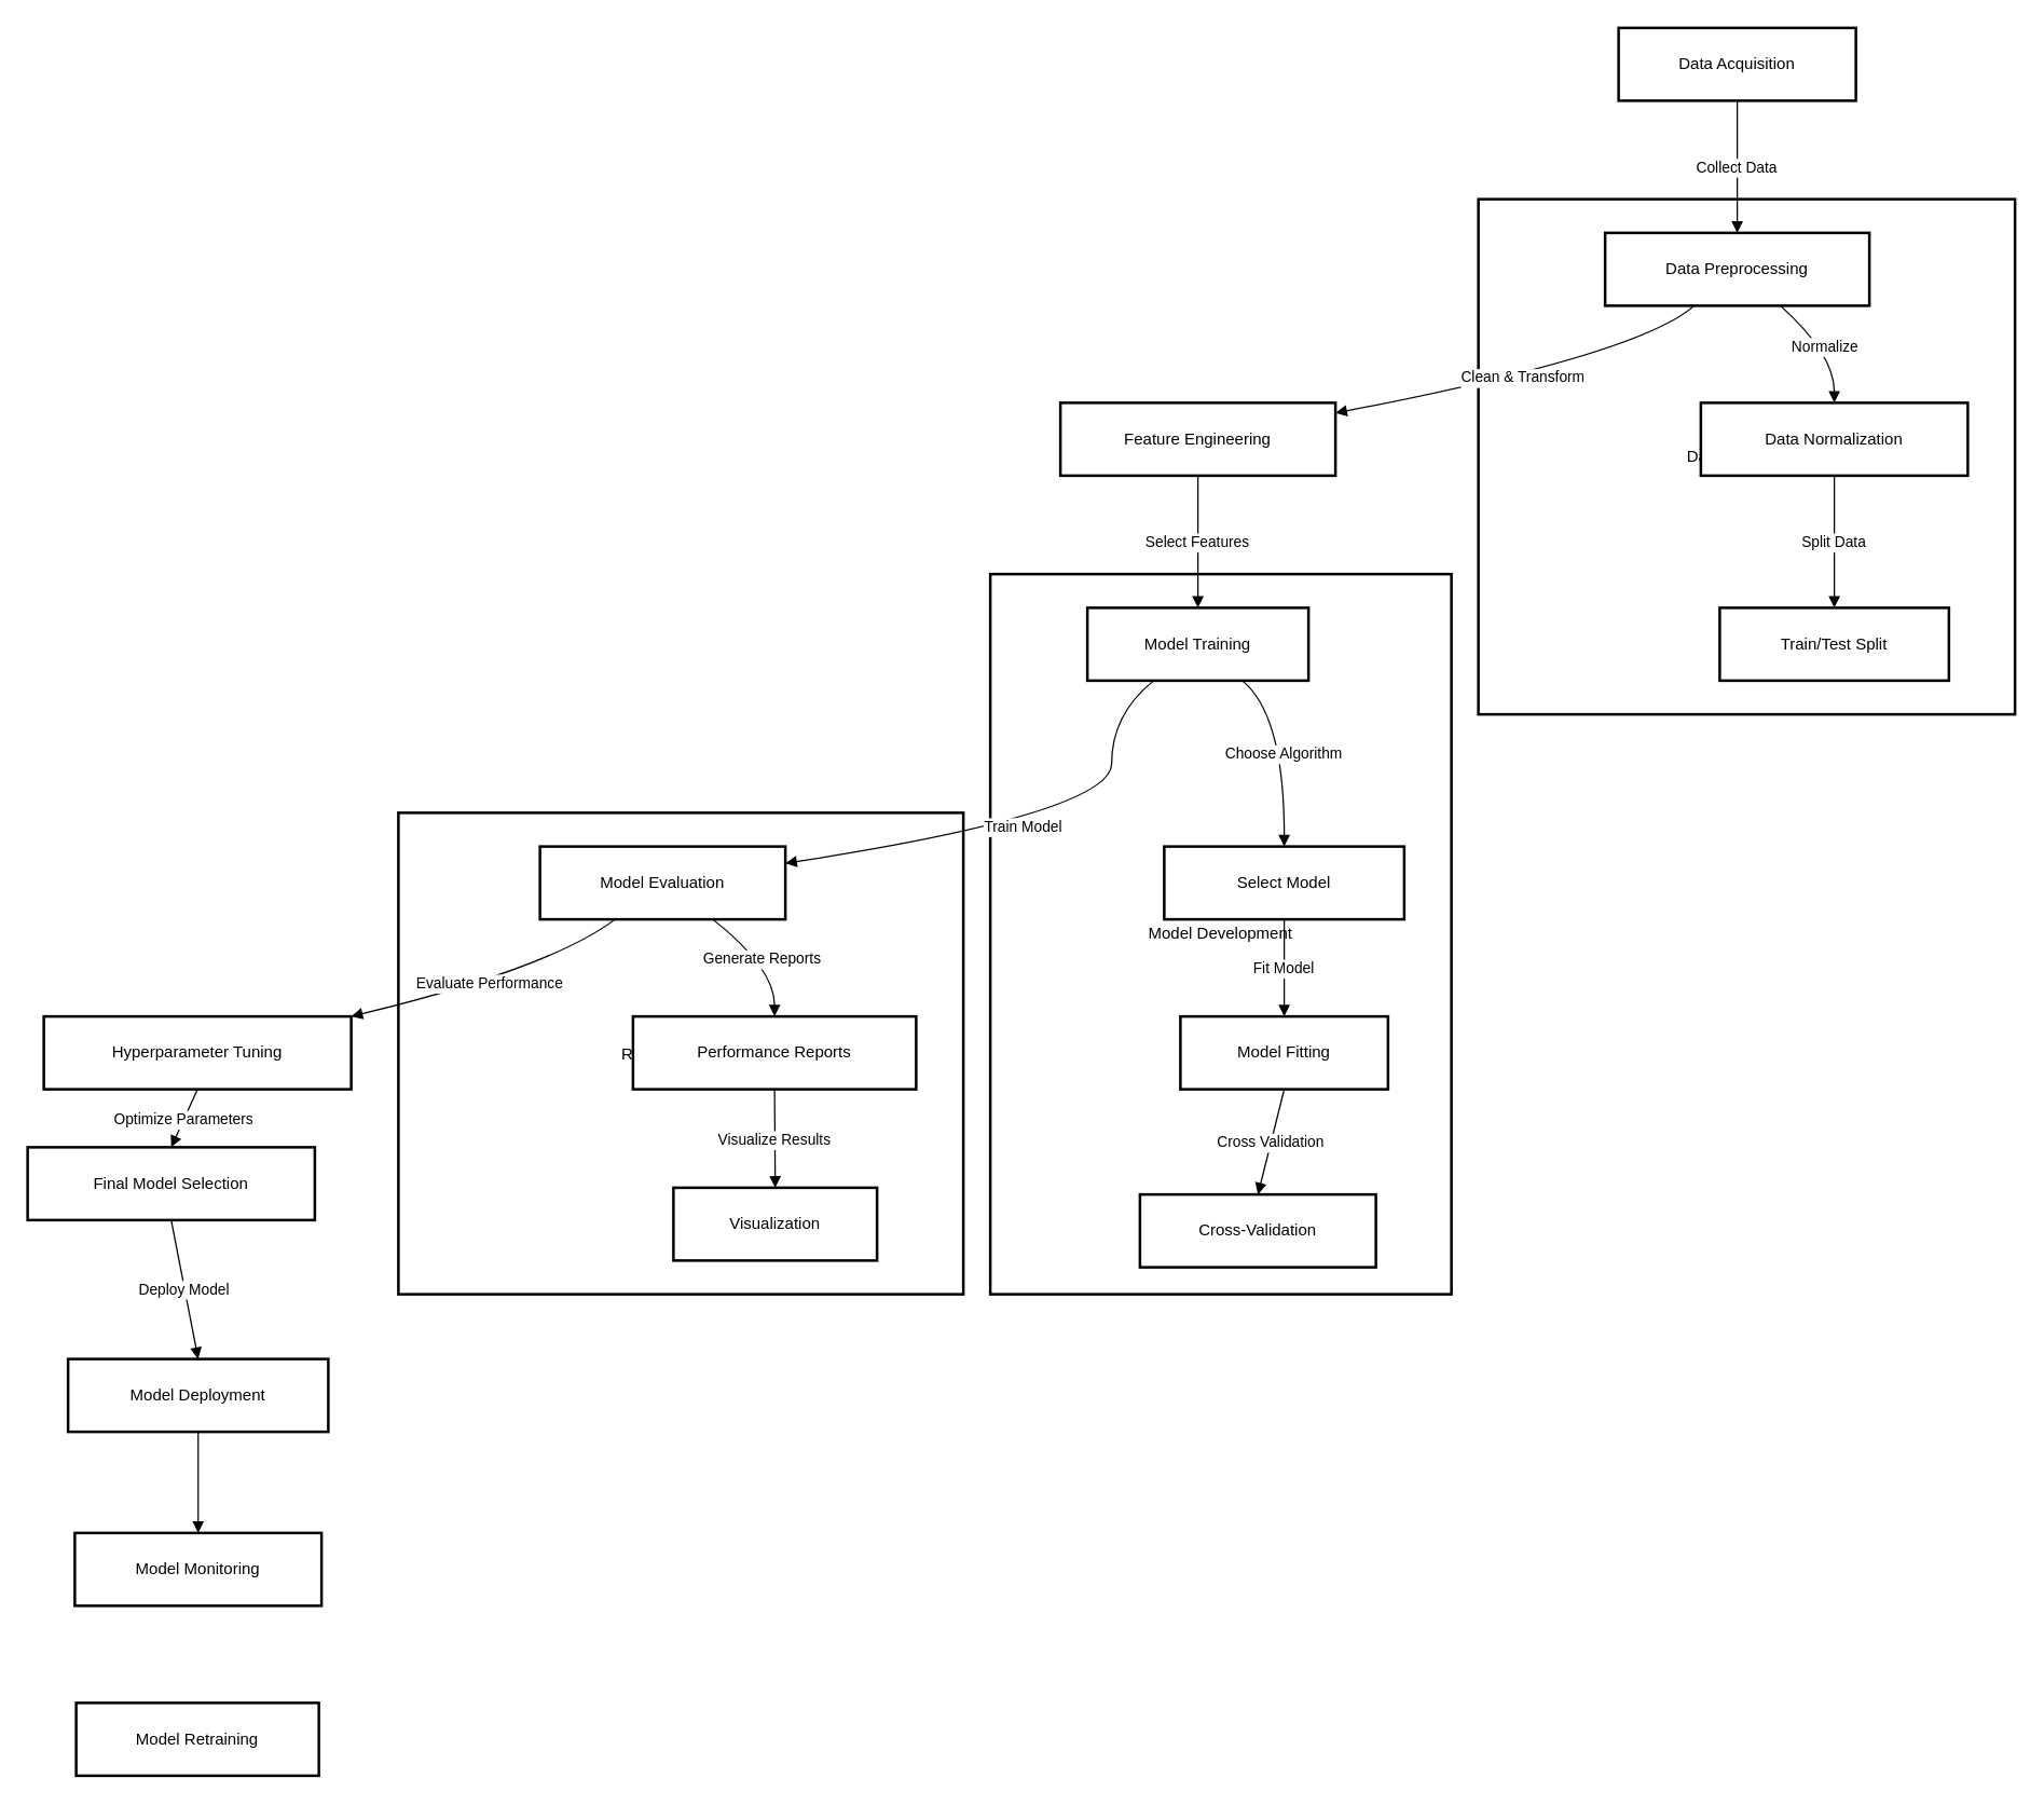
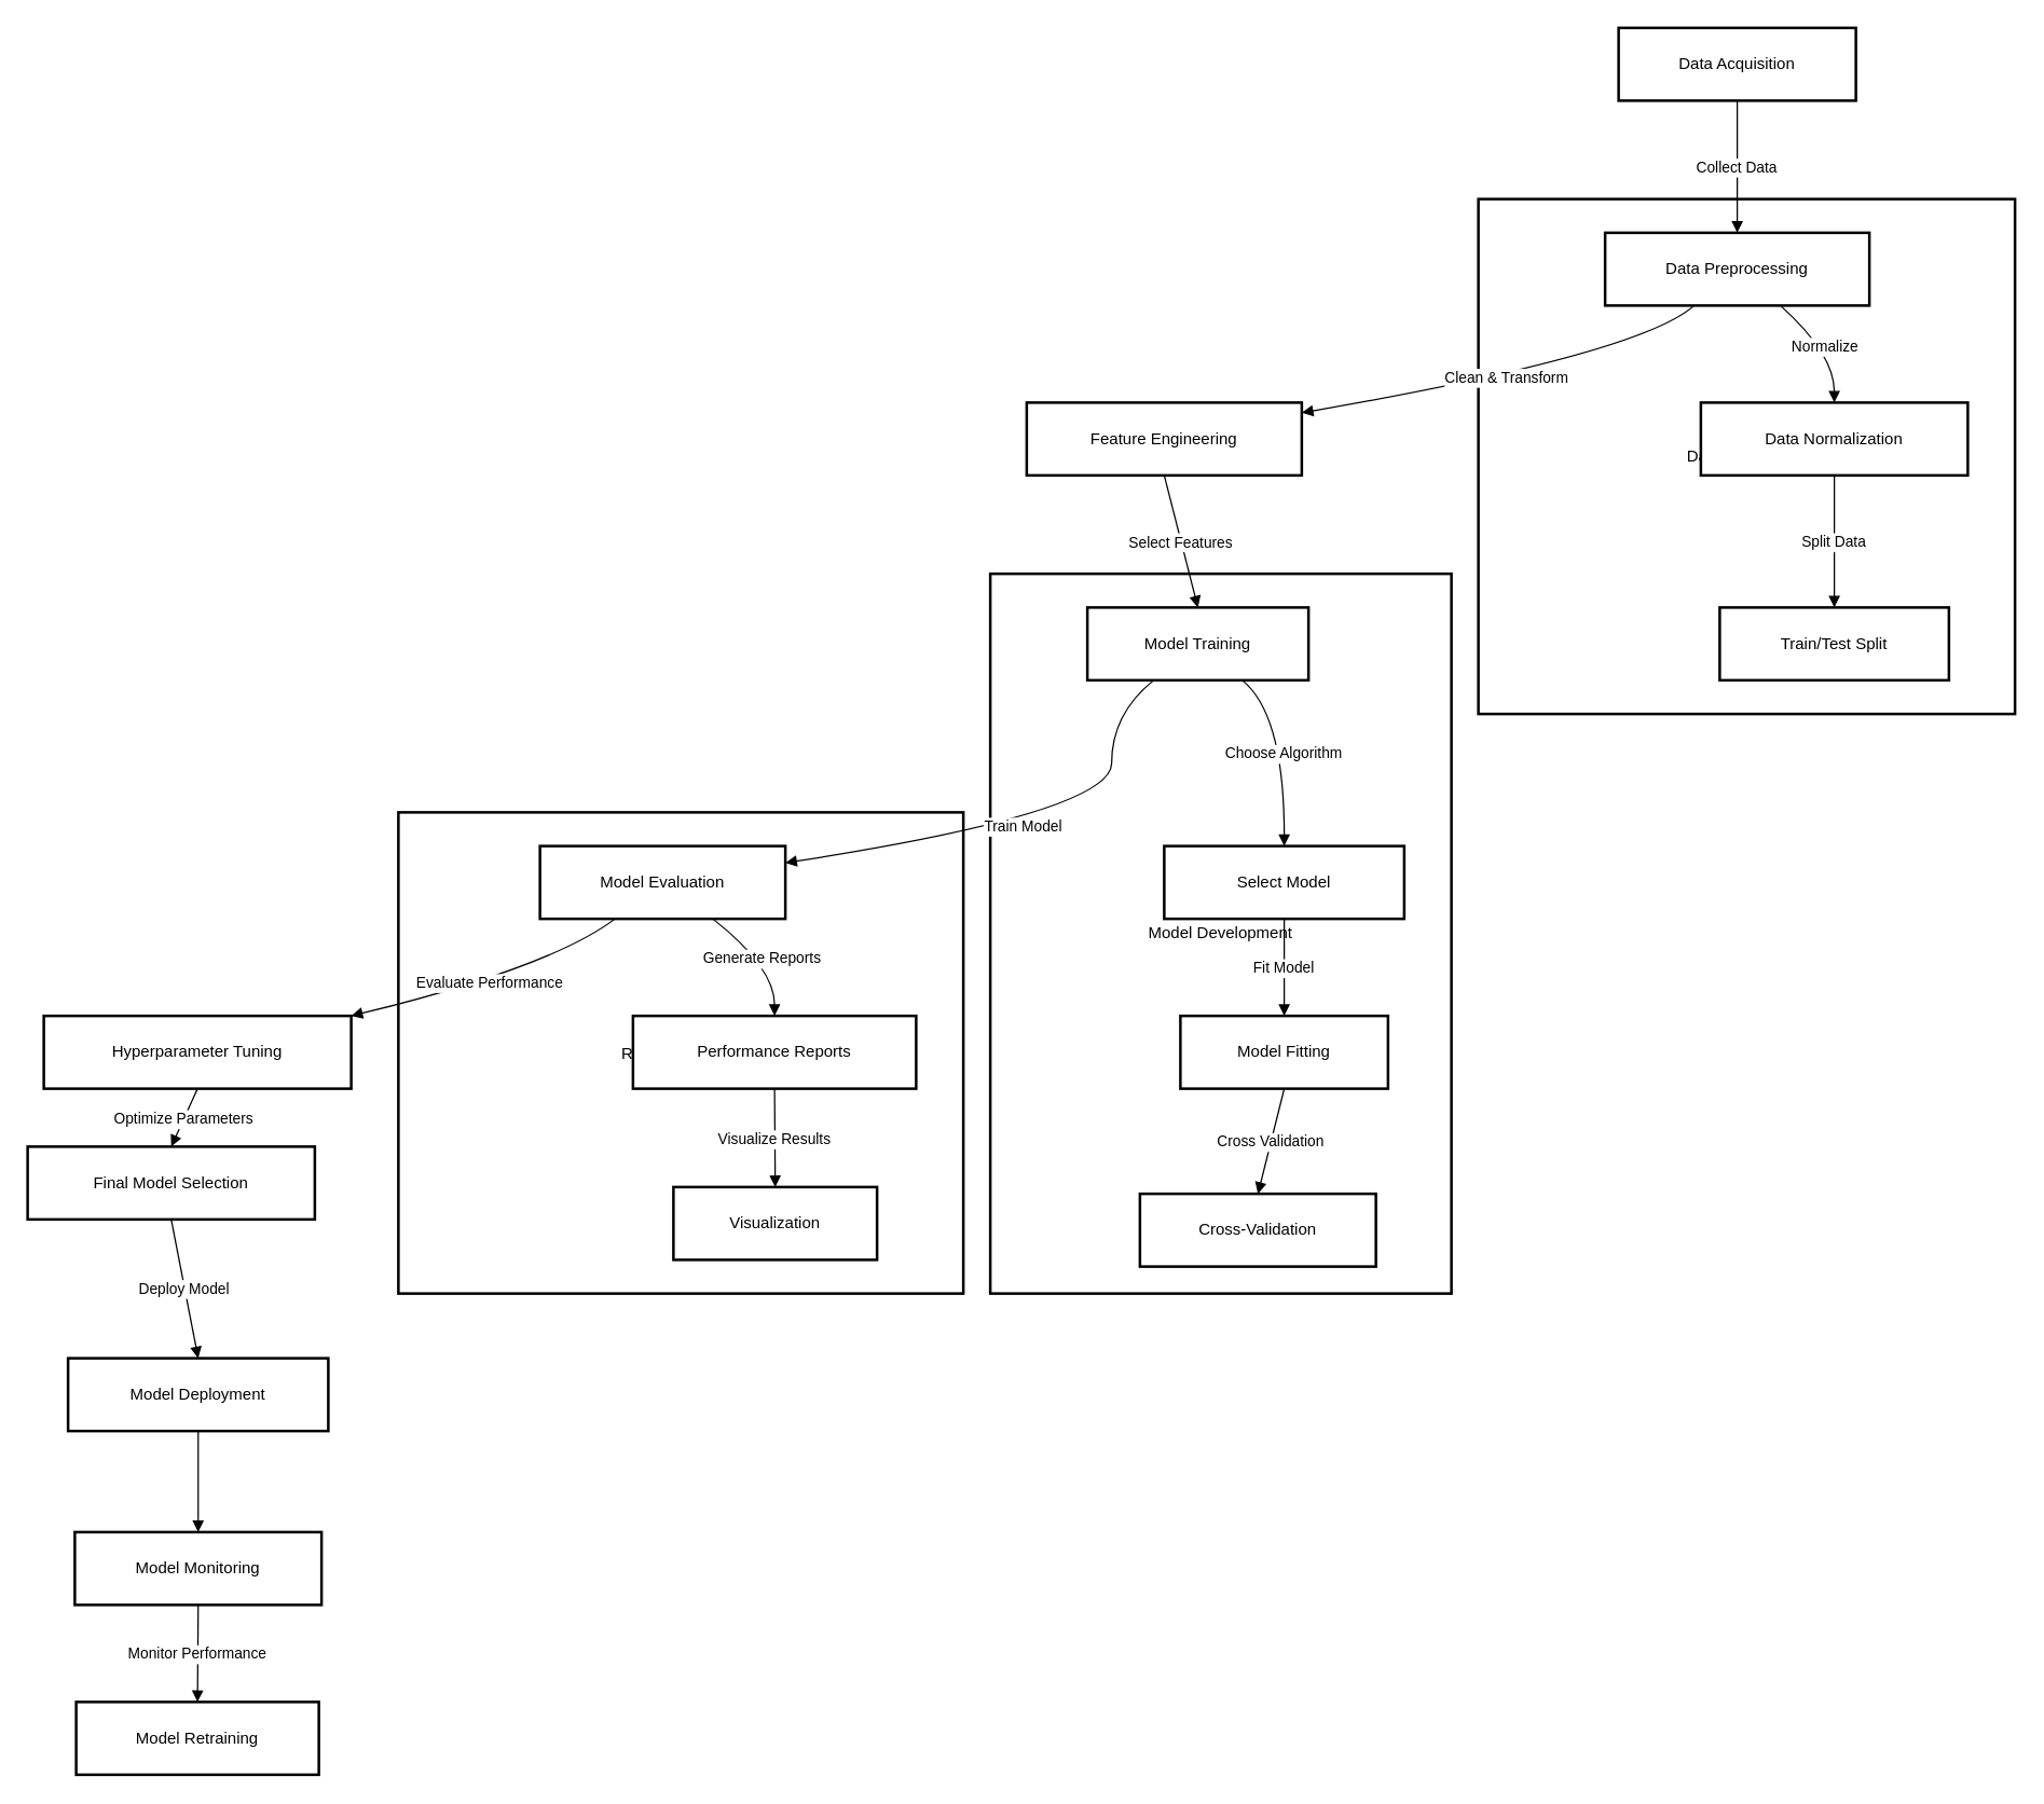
- <mxCell id="7" value="Feature Engineering" style="whiteSpace=wrap;strokeWidth=2;" vertex="1" parent="1"><mxGeometry x="786" y="298" width="204" height="54" as="geometry" /></mxCell>
+ <mxCell id="7" value="Feature Engineering" style="whiteSpace=wrap;strokeWidth=2;" vertex="1" parent="1"><mxGeometry x="761" y="298" width="204" height="54" as="geometry" /></mxCell>
+ <mxCell id="30" value="Monitor Performance" style="curved=1;startArrow=none;endArrow=block;exitX=0.5;exitY=0.99;entryX=0.5;entryY=0.01;" edge="1" parent="1" source="13" target="14"><mxGeometry relative="1" as="geometry"><Array as="points" /></mxGeometry></mxCell>
